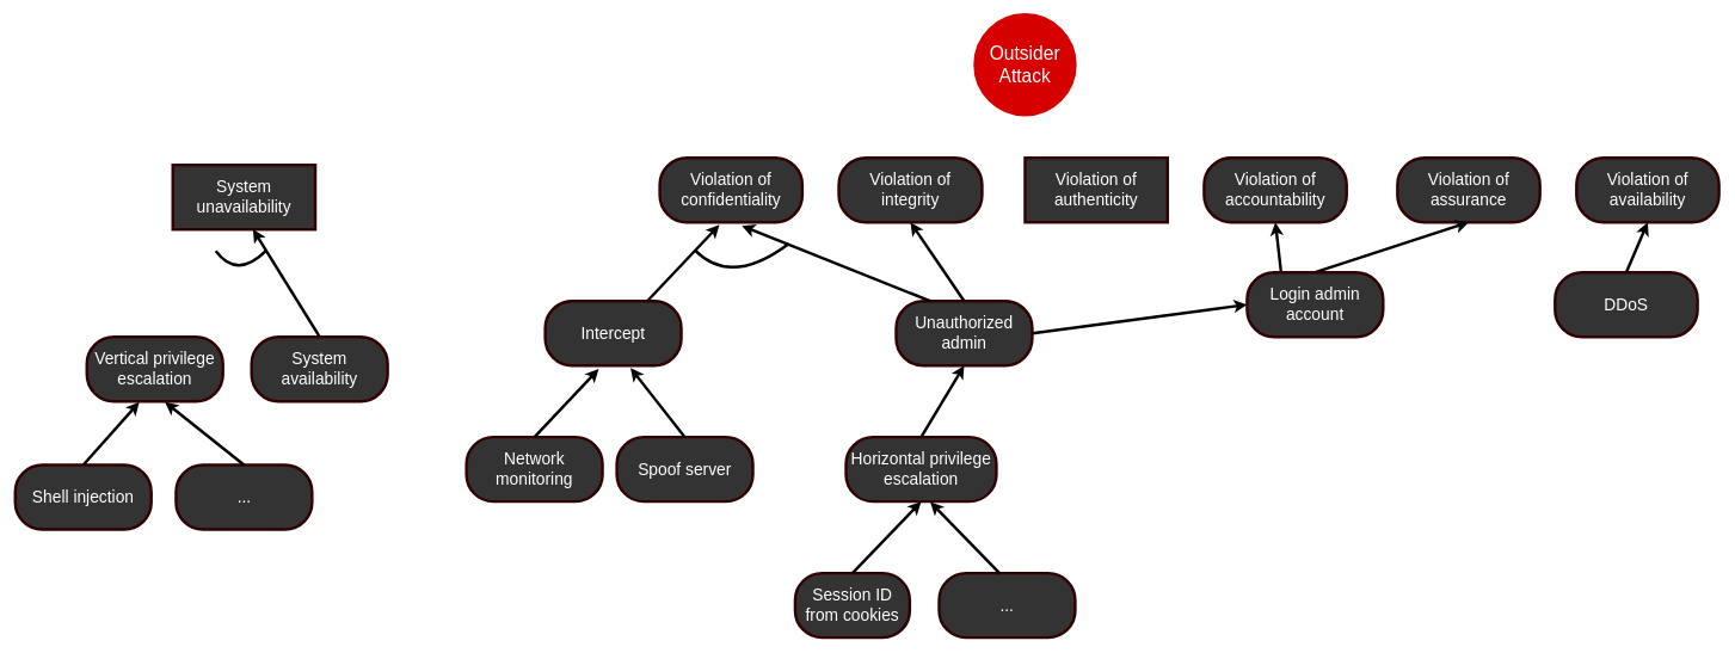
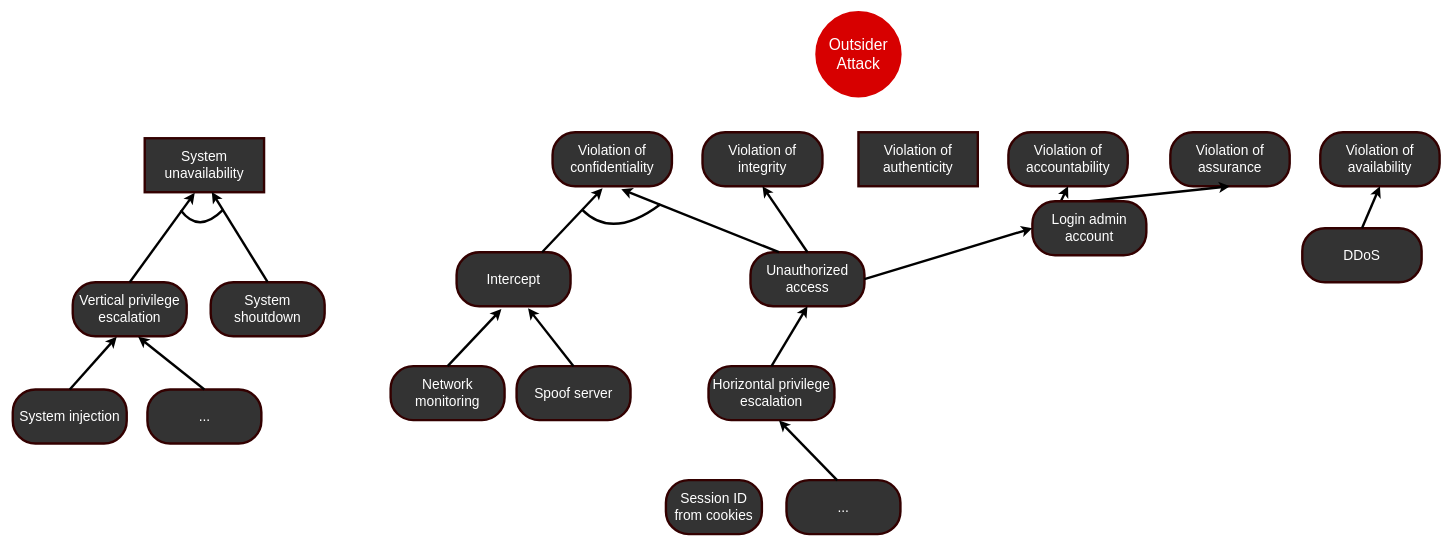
+ <mxCell id="12" value="" style="endArrow=classic;html=1;strokeColor=#000000;strokeWidth=4;fontColor=#FFD966;entryX=0.419;entryY=1.011;entryDx=0;entryDy=0;exitX=0.5;exitY=0;exitDx=0;exitDy=0;entryPerimeter=0;" parent="1" source="10" target="7" edge="1"><mxGeometry width="50" height="50" relative="1" as="geometry"><mxPoint x="480" y="690" as="sourcePoint" /><mxPoint x="530" y="640" as="targetPoint" /></mxGeometry></mxCell>
- <mxCell id="38" value="&lt;font color=&quot;#ffffff&quot;&gt;&lt;span style=&quot;font-size: 23px&quot;&gt;Login admin account&lt;/span&gt;&lt;/font&gt;" style="rounded=1;whiteSpace=wrap;html=1;strokeColor=#330000;strokeWidth=4;fillColor=#333333;gradientColor=none;arcSize=42;" vertex="1" parent="1"><mxGeometry x="1740" y="380" width="190" height="90" as="geometry" /></mxCell>
+ <mxCell id="38" value="&lt;font color=&quot;#ffffff&quot;&gt;&lt;span style=&quot;font-size: 23px&quot;&gt;Login admin account&lt;/span&gt;&lt;/font&gt;" style="rounded=1;whiteSpace=wrap;html=1;strokeColor=#330000;strokeWidth=4;fillColor=#333333;gradientColor=none;arcSize=42;" vertex="1" parent="1"><mxGeometry x="1720" y="335" width="190" height="90" as="geometry" /></mxCell>
- <mxCell id="19" value="&lt;font color=&quot;#ffffff&quot;&gt;&lt;span style=&quot;font-size: 23px&quot;&gt;Unauthorized admin&lt;/span&gt;&lt;/font&gt;" style="rounded=1;whiteSpace=wrap;html=1;strokeColor=#330000;strokeWidth=4;fillColor=#333333;gradientColor=none;arcSize=42;" parent="1" vertex="1"><mxGeometry x="1250" y="420" width="190" height="90" as="geometry" /></mxCell>
+ <mxCell id="19" value="&lt;font color=&quot;#ffffff&quot;&gt;&lt;span style=&quot;font-size: 23px&quot;&gt;Unauthorized access&lt;/span&gt;&lt;/font&gt;" style="rounded=1;whiteSpace=wrap;html=1;strokeColor=#330000;strokeWidth=4;fillColor=#333333;gradientColor=none;arcSize=42;" parent="1" vertex="1"><mxGeometry x="1250" y="420" width="190" height="90" as="geometry" /></mxCell>
- <mxCell id="9" value="&lt;font color=&quot;#ffffff&quot;&gt;&lt;span style=&quot;font-size: 23px&quot;&gt;System availability&lt;/span&gt;&lt;/font&gt;" style="rounded=1;whiteSpace=wrap;html=1;strokeColor=#330000;strokeWidth=4;fillColor=#333333;gradientColor=none;arcSize=42;" parent="1" vertex="1"><mxGeometry x="350" y="470" width="190" height="90" as="geometry" /></mxCell>
+ <mxCell id="9" value="&lt;font color=&quot;#ffffff&quot;&gt;&lt;span style=&quot;font-size: 23px&quot;&gt;System shoutdown&lt;/span&gt;&lt;/font&gt;" style="rounded=1;whiteSpace=wrap;html=1;strokeColor=#330000;strokeWidth=4;fillColor=#333333;gradientColor=none;arcSize=42;" parent="1" vertex="1"><mxGeometry x="350" y="470" width="190" height="90" as="geometry" /></mxCell>
- <mxCell id="11" value="&lt;font color=&quot;#ffffff&quot;&gt;&lt;span style=&quot;font-size: 23px&quot;&gt;Shell injection&lt;/span&gt;&lt;/font&gt;" style="rounded=1;whiteSpace=wrap;html=1;strokeColor=#330000;strokeWidth=4;fillColor=#333333;gradientColor=none;arcSize=42;" parent="1" vertex="1"><mxGeometry x="20" y="649" width="190" height="90" as="geometry" /></mxCell>
+ <mxCell id="11" value="&lt;font color=&quot;#ffffff&quot;&gt;&lt;span style=&quot;font-size: 23px&quot;&gt;System injection&lt;/span&gt;&lt;/font&gt;" style="rounded=1;whiteSpace=wrap;html=1;strokeColor=#330000;strokeWidth=4;fillColor=#333333;gradientColor=none;arcSize=42;" parent="1" vertex="1"><mxGeometry x="20" y="649" width="190" height="90" as="geometry" /></mxCell>
- <mxCell id="31" value="" style="endArrow=classic;html=1;strokeColor=#000000;strokeWidth=4;fontColor=#FFD966;entryX=0.5;entryY=1;entryDx=0;entryDy=0;exitX=0.5;exitY=0;exitDx=0;exitDy=0;" parent="1" source="30" target="28" edge="1"><mxGeometry width="50" height="50" relative="1" as="geometry"><mxPoint x="1295" y="620" as="sourcePoint" /><mxPoint x="1205" y="530" as="targetPoint" /></mxGeometry></mxCell>
